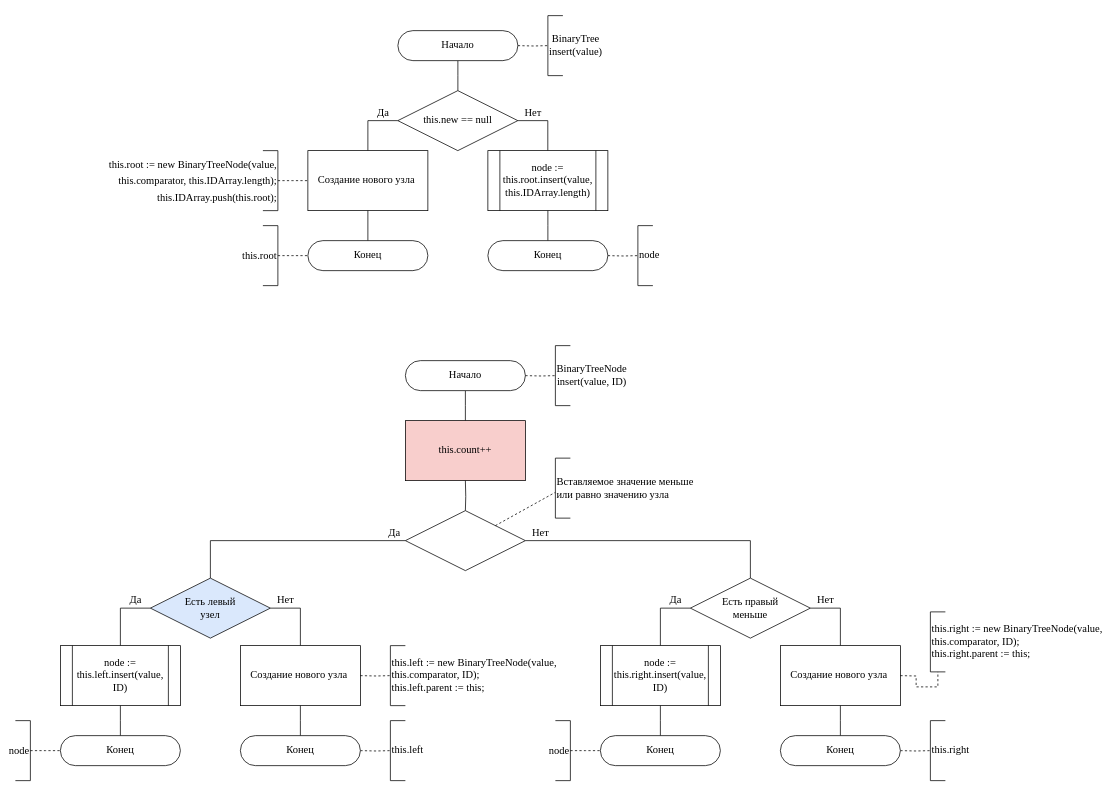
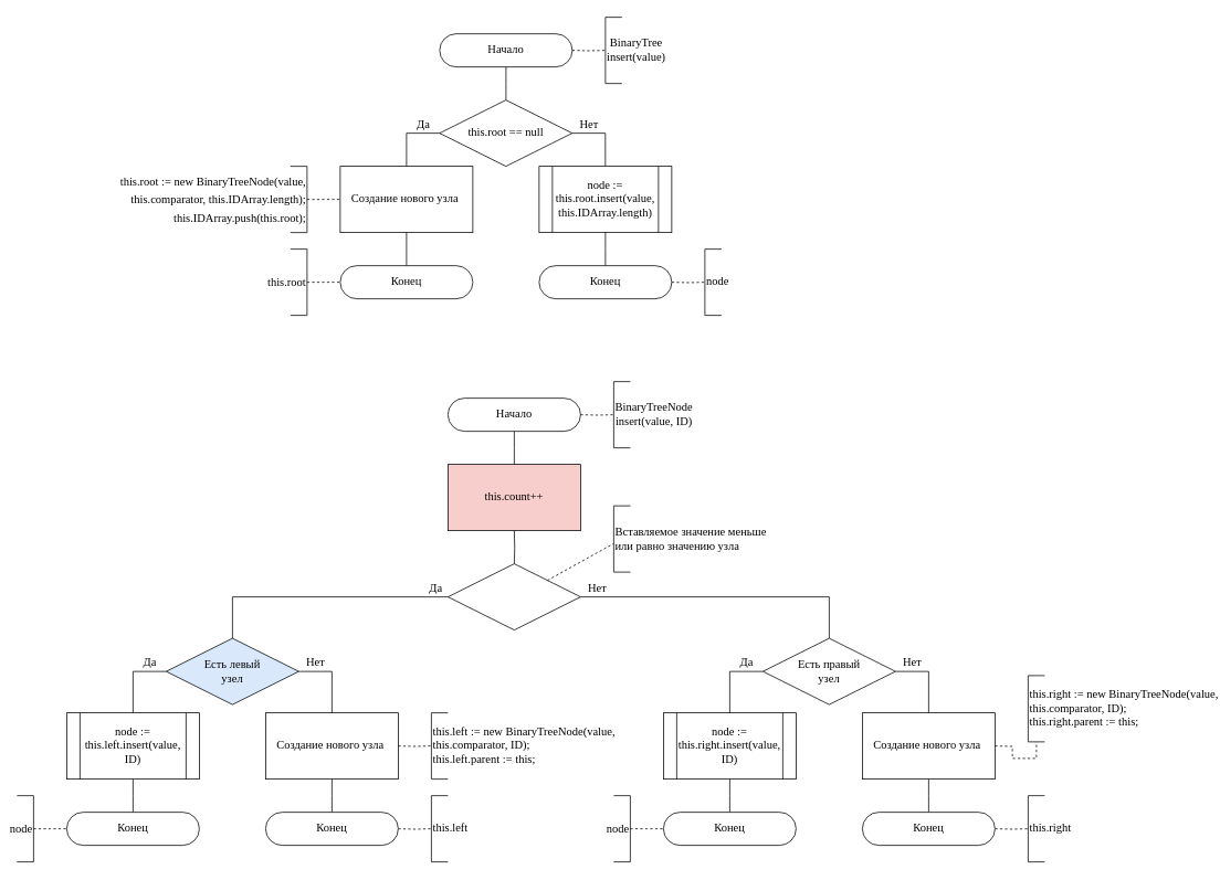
- <mxCell id="20" value="this.new == null" style="rhombus;whiteSpace=wrap;html=1;fontSize=14;fontFamily=Times New Roman;fontStyle=0" vertex="1" parent="1"><mxGeometry x="529.93" y="120" width="160" height="80" as="geometry" /></mxCell>
+ <mxCell id="20" value="this.root == null" style="rhombus;whiteSpace=wrap;html=1;fontSize=14;fontFamily=Times New Roman;fontStyle=0" vertex="1" parent="1"><mxGeometry x="529.93" y="120" width="160" height="80" as="geometry" /></mxCell>
- <mxCell id="56" value="Есть правый&lt;br&gt;меньше" style="rhombus;whiteSpace=wrap;html=1;fontSize=14;fontFamily=Times New Roman;fontStyle=0" vertex="1" parent="1"><mxGeometry x="920" y="770" width="160" height="80" as="geometry" /></mxCell>
+ <mxCell id="56" value="Есть правый&lt;br&gt;узел" style="rhombus;whiteSpace=wrap;html=1;fontSize=14;fontFamily=Times New Roman;fontStyle=0" vertex="1" parent="1"><mxGeometry x="920" y="770" width="160" height="80" as="geometry" /></mxCell>
